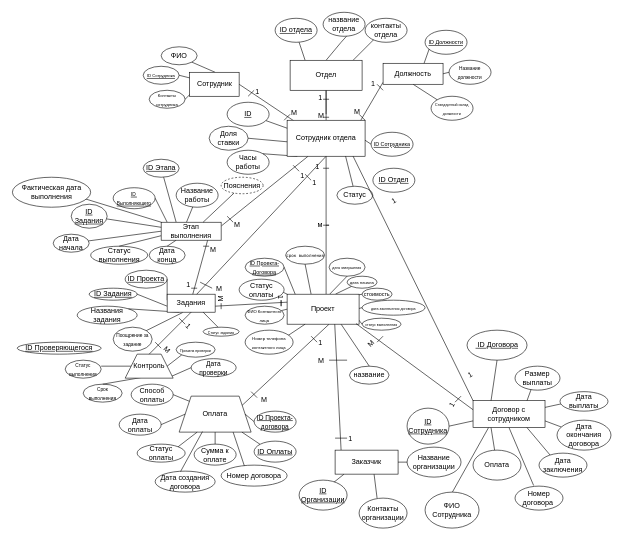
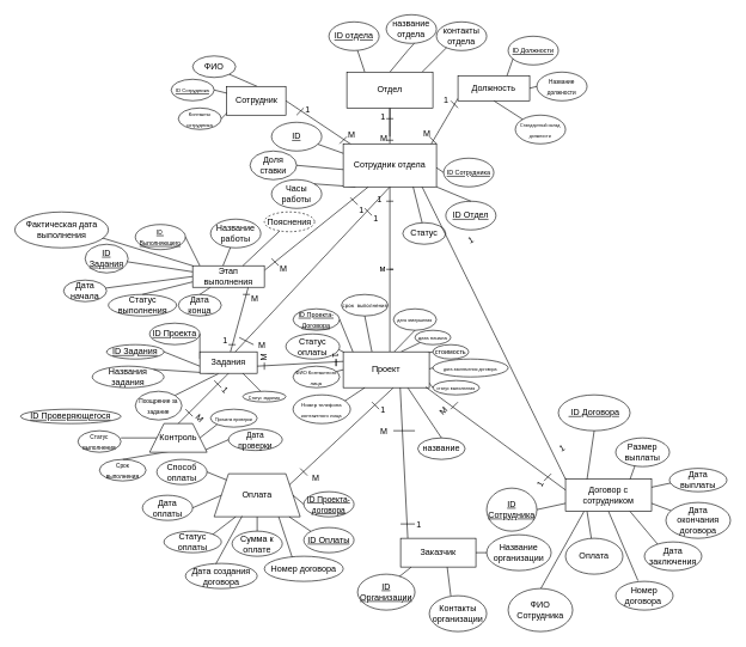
+ <mxCell id="207" value="" style="endArrow=none;html=1;rounded=0;entryX=1;entryY=1;entryDx=0;entryDy=0;exitX=0.5;exitY=0;exitDx=0;exitDy=0;" edge="1" parent="1" source="9" target="145"><mxGeometry width="50" height="50" relative="1" as="geometry"><mxPoint x="568" y="190" as="sourcePoint" /><mxPoint x="618" y="140" as="targetPoint" /></mxGeometry></mxCell>
- <mxCell id="105" value="&lt;u&gt;ID Этапа&lt;/u&gt;" style="ellipse;whiteSpace=wrap;html=1;" parent="1" vertex="1"><mxGeometry x="238" y="265" width="60" height="30" as="geometry" /></mxCell>
- <mxCell id="117" value="" style="endArrow=none;html=1;rounded=0;exitX=0.25;exitY=0;exitDx=0;exitDy=0;" parent="1" source="149" target="105" edge="1"><mxGeometry width="50" height="50" relative="1" as="geometry"><mxPoint x="300.5" y="360" as="sourcePoint" /><mxPoint x="408" y="430" as="targetPoint" /></mxGeometry></mxCell>
